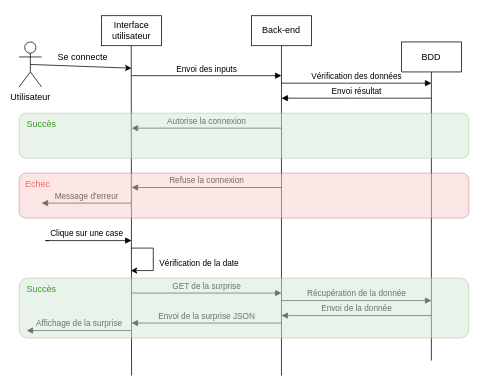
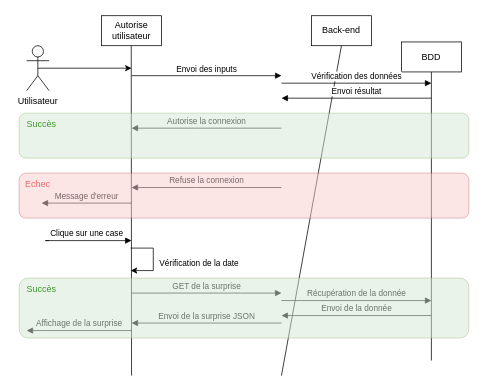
- <mxCell id="4" value="Interface utilisateur" style="rounded=0;whiteSpace=wrap;html=1;" vertex="1" parent="1"><mxGeometry x="135" y="20" width="80" height="40" as="geometry" /></mxCell>
+ <mxCell id="4" value="Autorise utilisateur" style="rounded=0;whiteSpace=wrap;html=1;" vertex="1" parent="1"><mxGeometry x="135" y="20" width="80" height="40" as="geometry" /></mxCell>
- <mxCell id="5" value="Back-end" style="rounded=0;whiteSpace=wrap;html=1;" vertex="1" parent="1"><mxGeometry x="335" y="20" width="80" height="40" as="geometry" /></mxCell>
+ <mxCell id="5" value="Back-end" style="rounded=0;whiteSpace=wrap;html=1;" vertex="1" parent="1"><mxGeometry x="415" y="20" width="80" height="40" as="geometry" /></mxCell>
- <mxCell id="9" value="Se connecte" style="text;html=1;align=center;verticalAlign=middle;whiteSpace=wrap;rounded=0;" vertex="1" parent="1"><mxGeometry x="65" y="60" width="90" height="30" as="geometry" /></mxCell>
- <mxCell id="3" value="Utilisateur" style="shape=umlActor;verticalLabelPosition=bottom;verticalAlign=top;html=1;outlineConnect=0;" vertex="1" parent="1"><mxGeometry x="25" y="55" width="30" height="60" as="geometry" /></mxCell>
+ <mxCell id="3" value="Utilisateur" style="shape=umlActor;verticalLabelPosition=bottom;verticalAlign=top;html=1;outlineConnect=0;" vertex="1" parent="1"><mxGeometry x="35" y="60" width="30" height="60" as="geometry" /></mxCell>
